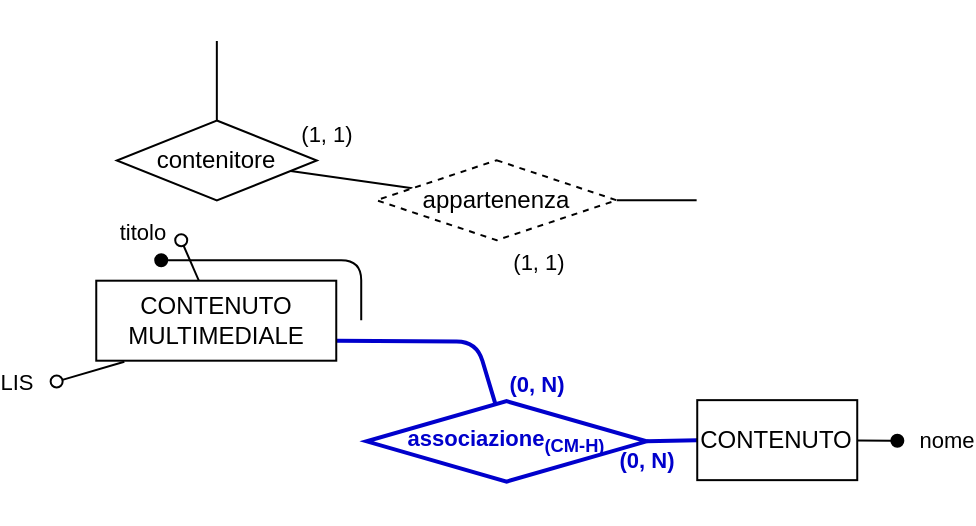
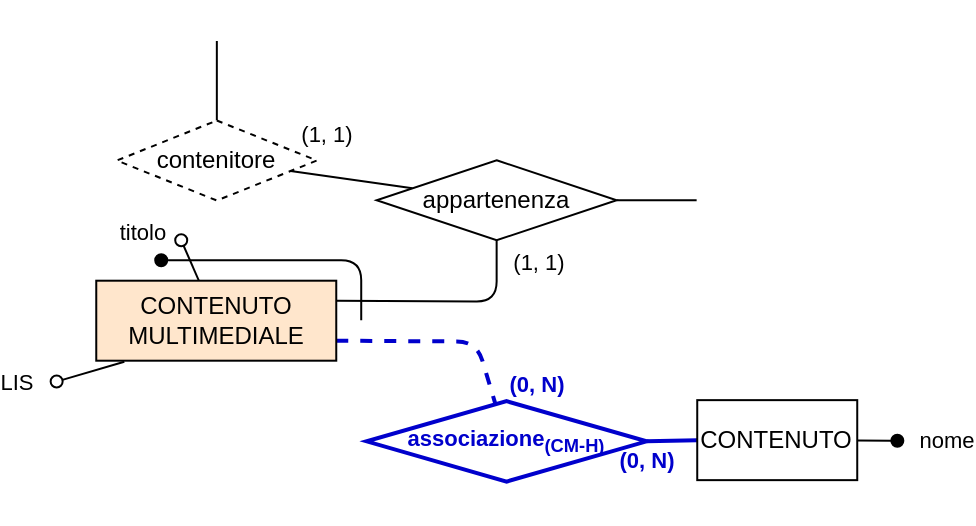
- <mxCell id="4" value="contenitore" style="rhombus;whiteSpace=wrap;html=1;" parent="1" vertex="1"><mxGeometry x="50.92" y="59.76" width="100" height="40" as="geometry" /></mxCell>
+ <mxCell id="4" value="contenitore" style="rhombus;whiteSpace=wrap;html=1;dashed=1;" parent="1" vertex="1"><mxGeometry x="50.92" y="59.76" width="100" height="40" as="geometry" /></mxCell>
- <mxCell id="15" value="appartenenza" style="rhombus;whiteSpace=wrap;html=1;dashed=1;" parent="1" vertex="1"><mxGeometry x="180.82" y="79.62" width="120" height="40" as="geometry" /></mxCell>
+ <mxCell id="15" value="appartenenza" style="rhombus;whiteSpace=wrap;html=1;" parent="1" vertex="1"><mxGeometry x="180.82" y="79.62" width="120" height="40" as="geometry" /></mxCell>
+ <mxCell id="5" style="edgeStyle=none;html=1;exitX=1;exitY=0.25;exitDx=0;exitDy=0;endArrow=none;endFill=0;" parent="1" source="7" target="15" edge="1"><mxGeometry relative="1" as="geometry"><mxPoint x="240.82" y="120.28" as="targetPoint" /><Array as="points"><mxPoint x="240.82" y="150.28" /></Array></mxGeometry></mxCell>
- <mxCell id="7" value="CONTENUTO&lt;br&gt;MULTIMEDIALE" style="rounded=0;whiteSpace=wrap;html=1;" parent="1" vertex="1"><mxGeometry x="40.63" y="139.85" width="120" height="40" as="geometry" /></mxCell>
+ <mxCell id="7" value="CONTENUTO&lt;br&gt;MULTIMEDIALE" style="rounded=0;whiteSpace=wrap;html=1;fillColor=#ffe6cc;" parent="1" vertex="1"><mxGeometry x="40.63" y="139.85" width="120" height="40" as="geometry" /></mxCell>
- <mxCell id="6" style="edgeStyle=none;html=1;exitX=1;exitY=0.75;exitDx=0;exitDy=0;endArrow=none;endFill=0;strokeColor=#0000CC;strokeWidth=2;" parent="1" source="7" target="19" edge="1"><mxGeometry relative="1" as="geometry"><Array as="points"><mxPoint x="230.82" y="170.28" /></Array></mxGeometry></mxCell>
+ <mxCell id="6" style="edgeStyle=none;html=1;exitX=1;exitY=0.75;exitDx=0;exitDy=0;endArrow=none;endFill=0;strokeColor=#0000CC;strokeWidth=2;dashed=1;" parent="1" source="7" target="19" edge="1"><mxGeometry relative="1" as="geometry"><Array as="points"><mxPoint x="230.82" y="170.28" /></Array></mxGeometry></mxCell>
